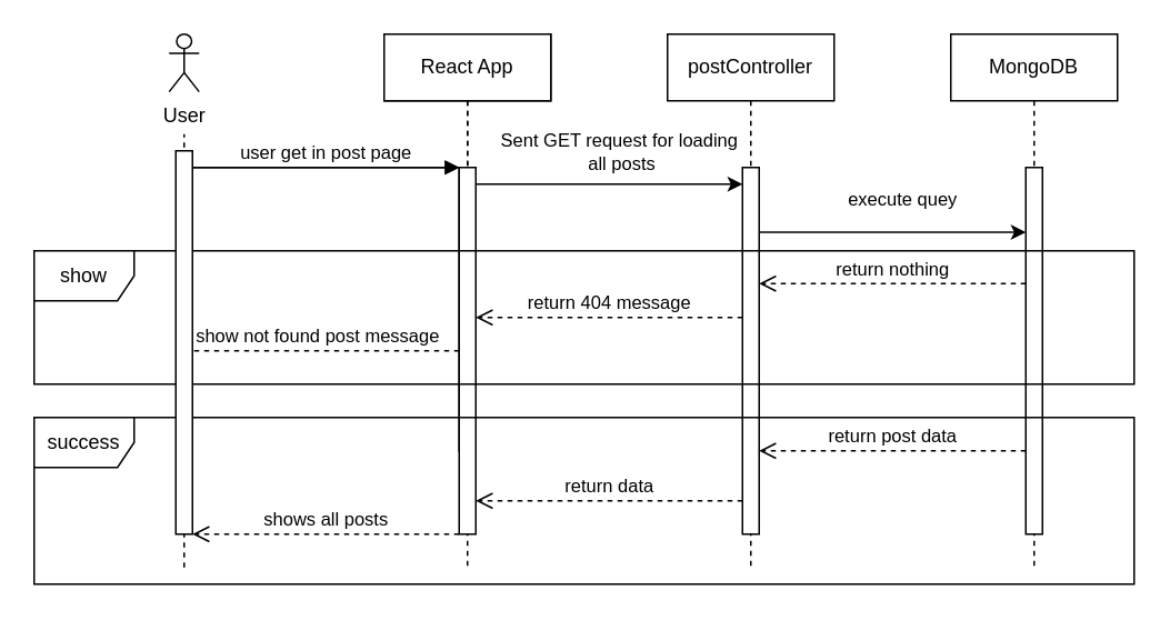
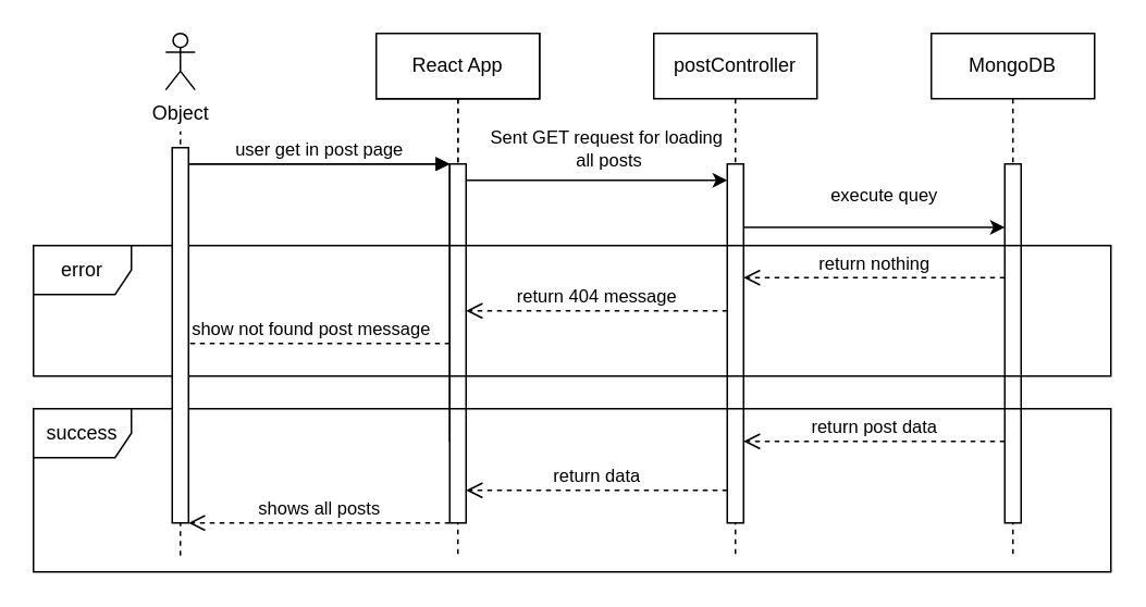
- <mxCell id="26" value="User" style="shape=umlActor;verticalLabelPosition=bottom;verticalAlign=top;html=1;outlineConnect=0;" vertex="1" parent="24"><mxGeometry width="18" height="34.595" as="geometry" /></mxCell>
+ <mxCell id="26" value="Object" style="shape=umlActor;verticalLabelPosition=bottom;verticalAlign=top;html=1;outlineConnect=0;" vertex="1" parent="24"><mxGeometry width="18" height="34.595" as="geometry" /></mxCell>
- <mxCell id="19" value="show" style="shape=umlFrame;whiteSpace=wrap;html=1;pointerEvents=0;" parent="1" vertex="1"><mxGeometry x="20" y="150" width="660" height="80" as="geometry" /></mxCell>
+ <mxCell id="19" value="error" style="shape=umlFrame;whiteSpace=wrap;html=1;pointerEvents=0;" parent="1" vertex="1"><mxGeometry x="20" y="150" width="660" height="80" as="geometry" /></mxCell>
